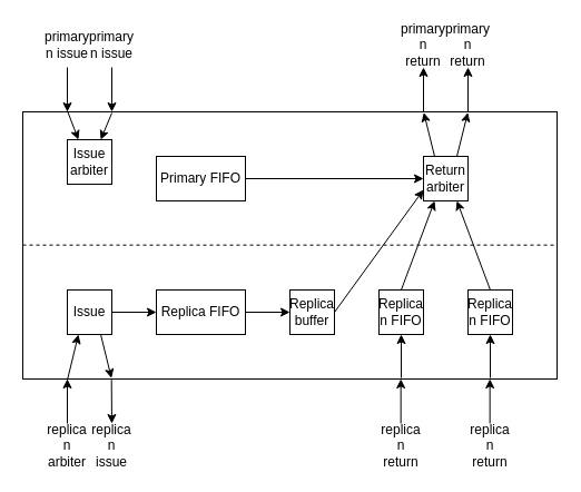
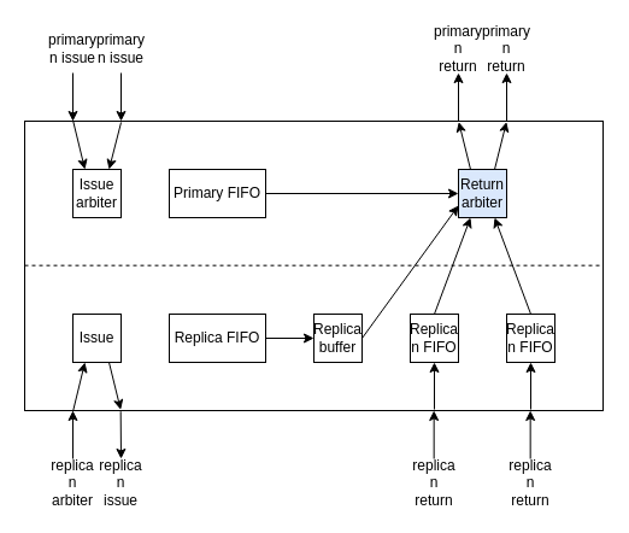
- <mxCell id="7" value="Issue arbiter" style="rounded=0;whiteSpace=wrap;html=1;" vertex="1" parent="1"><mxGeometry x="60" y="125" width="40" height="40" as="geometry" /></mxCell>
+ <mxCell id="7" value="Issue arbiter" style="rounded=0;whiteSpace=wrap;html=1;" vertex="1" parent="1"><mxGeometry x="60" y="140" width="40" height="40" as="geometry" /></mxCell>
- <mxCell id="9" value="Return arbiter" style="rounded=0;whiteSpace=wrap;html=1;" vertex="1" parent="1"><mxGeometry x="380" y="140" width="40" height="40" as="geometry" /></mxCell>
+ <mxCell id="9" value="Return arbiter" style="rounded=0;whiteSpace=wrap;html=1;fillColor=#dae8fc;" vertex="1" parent="1"><mxGeometry x="380" y="140" width="40" height="40" as="geometry" /></mxCell>
- <mxCell id="34" value="" style="endArrow=classic;html=1;exitX=1;exitY=0.5;exitDx=0;exitDy=0;entryX=0;entryY=0.5;entryDx=0;entryDy=0;" edge="1" parent="1" source="8" target="33"><mxGeometry width="50" height="50" relative="1" as="geometry"><mxPoint x="-60" y="340" as="sourcePoint" /><mxPoint x="-10" y="290" as="targetPoint" /></mxGeometry></mxCell>
